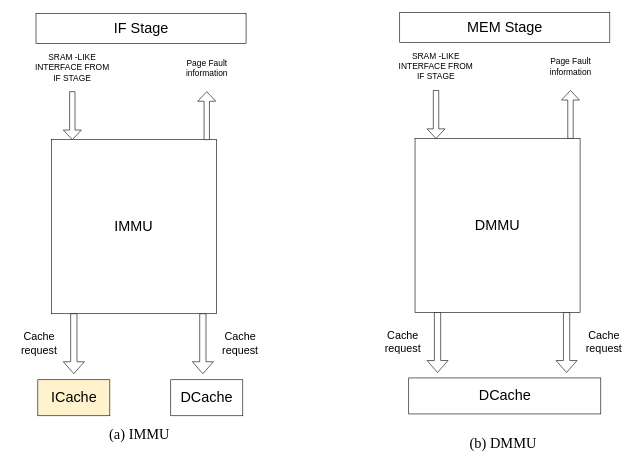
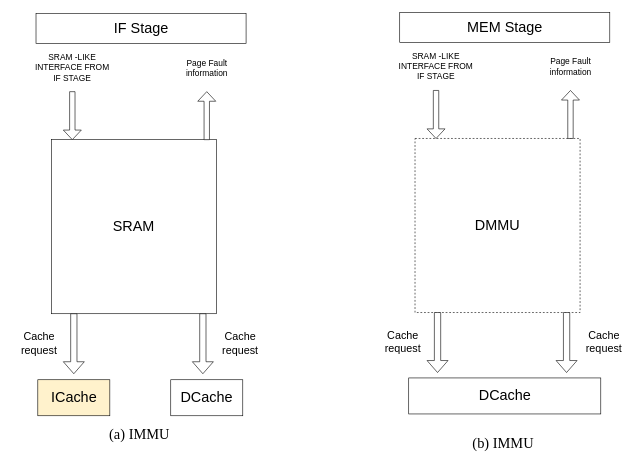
- <mxCell id="14" value="&lt;font style=&quot;font-size: 24px&quot;&gt;DMMU&lt;/font&gt;" style="rounded=0;whiteSpace=wrap;html=1;" vertex="1" parent="1"><mxGeometry x="691" y="230" width="275" height="290" as="geometry" /></mxCell>
+ <mxCell id="14" value="&lt;font style=&quot;font-size: 24px&quot;&gt;DMMU&lt;/font&gt;" style="rounded=0;whiteSpace=wrap;html=1;dashed=1;" vertex="1" parent="1"><mxGeometry x="691" y="230" width="275" height="290" as="geometry" /></mxCell>
- <mxCell id="2" value="&lt;font style=&quot;font-size: 24px&quot;&gt;IMMU&lt;/font&gt;" style="rounded=0;whiteSpace=wrap;html=1;" parent="1" vertex="1"><mxGeometry x="85" y="232" width="275" height="290" as="geometry" /></mxCell>
+ <mxCell id="2" value="&lt;font style=&quot;font-size: 24px&quot;&gt;SRAM&lt;/font&gt;" style="rounded=0;whiteSpace=wrap;html=1;" parent="1" vertex="1"><mxGeometry x="85" y="232" width="275" height="290" as="geometry" /></mxCell>
- <mxCell id="26" value="&lt;font style=&quot;font-size: 24px&quot; face=&quot;Times New Roman&quot;&gt;(b) DMMU&lt;/font&gt;" style="text;html=1;strokeColor=none;fillColor=none;align=center;verticalAlign=middle;whiteSpace=wrap;rounded=0;" vertex="1" parent="1"><mxGeometry x="758" y="726" width="160" height="23" as="geometry" /></mxCell>
+ <mxCell id="26" value="&lt;font style=&quot;font-size: 24px&quot; face=&quot;Times New Roman&quot;&gt;(b) IMMU&lt;/font&gt;" style="text;html=1;strokeColor=none;fillColor=none;align=center;verticalAlign=middle;whiteSpace=wrap;rounded=0;" vertex="1" parent="1"><mxGeometry x="758" y="726" width="160" height="23" as="geometry" /></mxCell>
